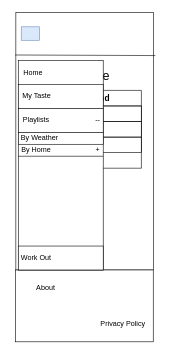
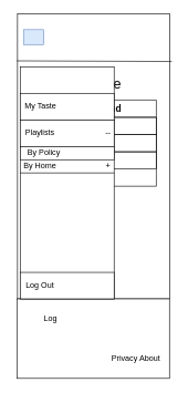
- <mxCell id="16" value="Home" style="text;html=1;strokeColor=none;fillColor=none;align=center;verticalAlign=middle;whiteSpace=wrap;rounded=0;" vertex="1" parent="1"><mxGeometry x="35.04" y="110" width="40" height="20" as="geometry" /></mxCell>
- <mxCell id="25" value="By Weather" style="text;html=1;strokeColor=none;fillColor=none;align=center;verticalAlign=middle;whiteSpace=wrap;rounded=0;" vertex="1" parent="1"><mxGeometry x="31.04" y="220" width="70" height="20" as="geometry" /></mxCell>
+ <mxCell id="25" value="By Policy" style="text;html=1;strokeColor=none;fillColor=none;align=center;verticalAlign=middle;whiteSpace=wrap;rounded=0;" vertex="1" parent="1"><mxGeometry x="31.04" y="220" width="70" height="20" as="geometry" /></mxCell>
- <mxCell id="23" value="Work Out" style="text;html=1;strokeColor=none;fillColor=none;align=center;verticalAlign=middle;whiteSpace=wrap;rounded=0;" vertex="1" parent="1"><mxGeometry x="20.06" y="420" width="80" height="20" as="geometry" /></mxCell>
+ <mxCell id="23" value="Log Out" style="text;html=1;strokeColor=none;fillColor=none;align=center;verticalAlign=middle;whiteSpace=wrap;rounded=0;" vertex="1" parent="1"><mxGeometry x="20.06" y="420" width="80" height="20" as="geometry" /></mxCell>
- <mxCell id="8" value="About" style="text;html=1;strokeColor=none;fillColor=none;align=center;verticalAlign=middle;whiteSpace=wrap;rounded=0;" parent="1" vertex="1"><mxGeometry x="55.5" y="470" width="40" height="20" as="geometry" /></mxCell>
+ <mxCell id="8" value="Log" style="text;html=1;strokeColor=none;fillColor=none;align=center;verticalAlign=middle;whiteSpace=wrap;rounded=0;" parent="1" vertex="1"><mxGeometry x="55.5" y="470" width="40" height="20" as="geometry" /></mxCell>
- <mxCell id="7" value="Privacy Policy" style="text;html=1;strokeColor=none;fillColor=none;align=center;verticalAlign=middle;whiteSpace=wrap;rounded=0;" parent="1" vertex="1"><mxGeometry x="152.82" y="530" width="104.37" height="20" as="geometry" /></mxCell>
+ <mxCell id="7" value="Privacy About" style="text;html=1;strokeColor=none;fillColor=none;align=center;verticalAlign=middle;whiteSpace=wrap;rounded=0;" parent="1" vertex="1"><mxGeometry x="152.82" y="530" width="104.37" height="20" as="geometry" /></mxCell>
